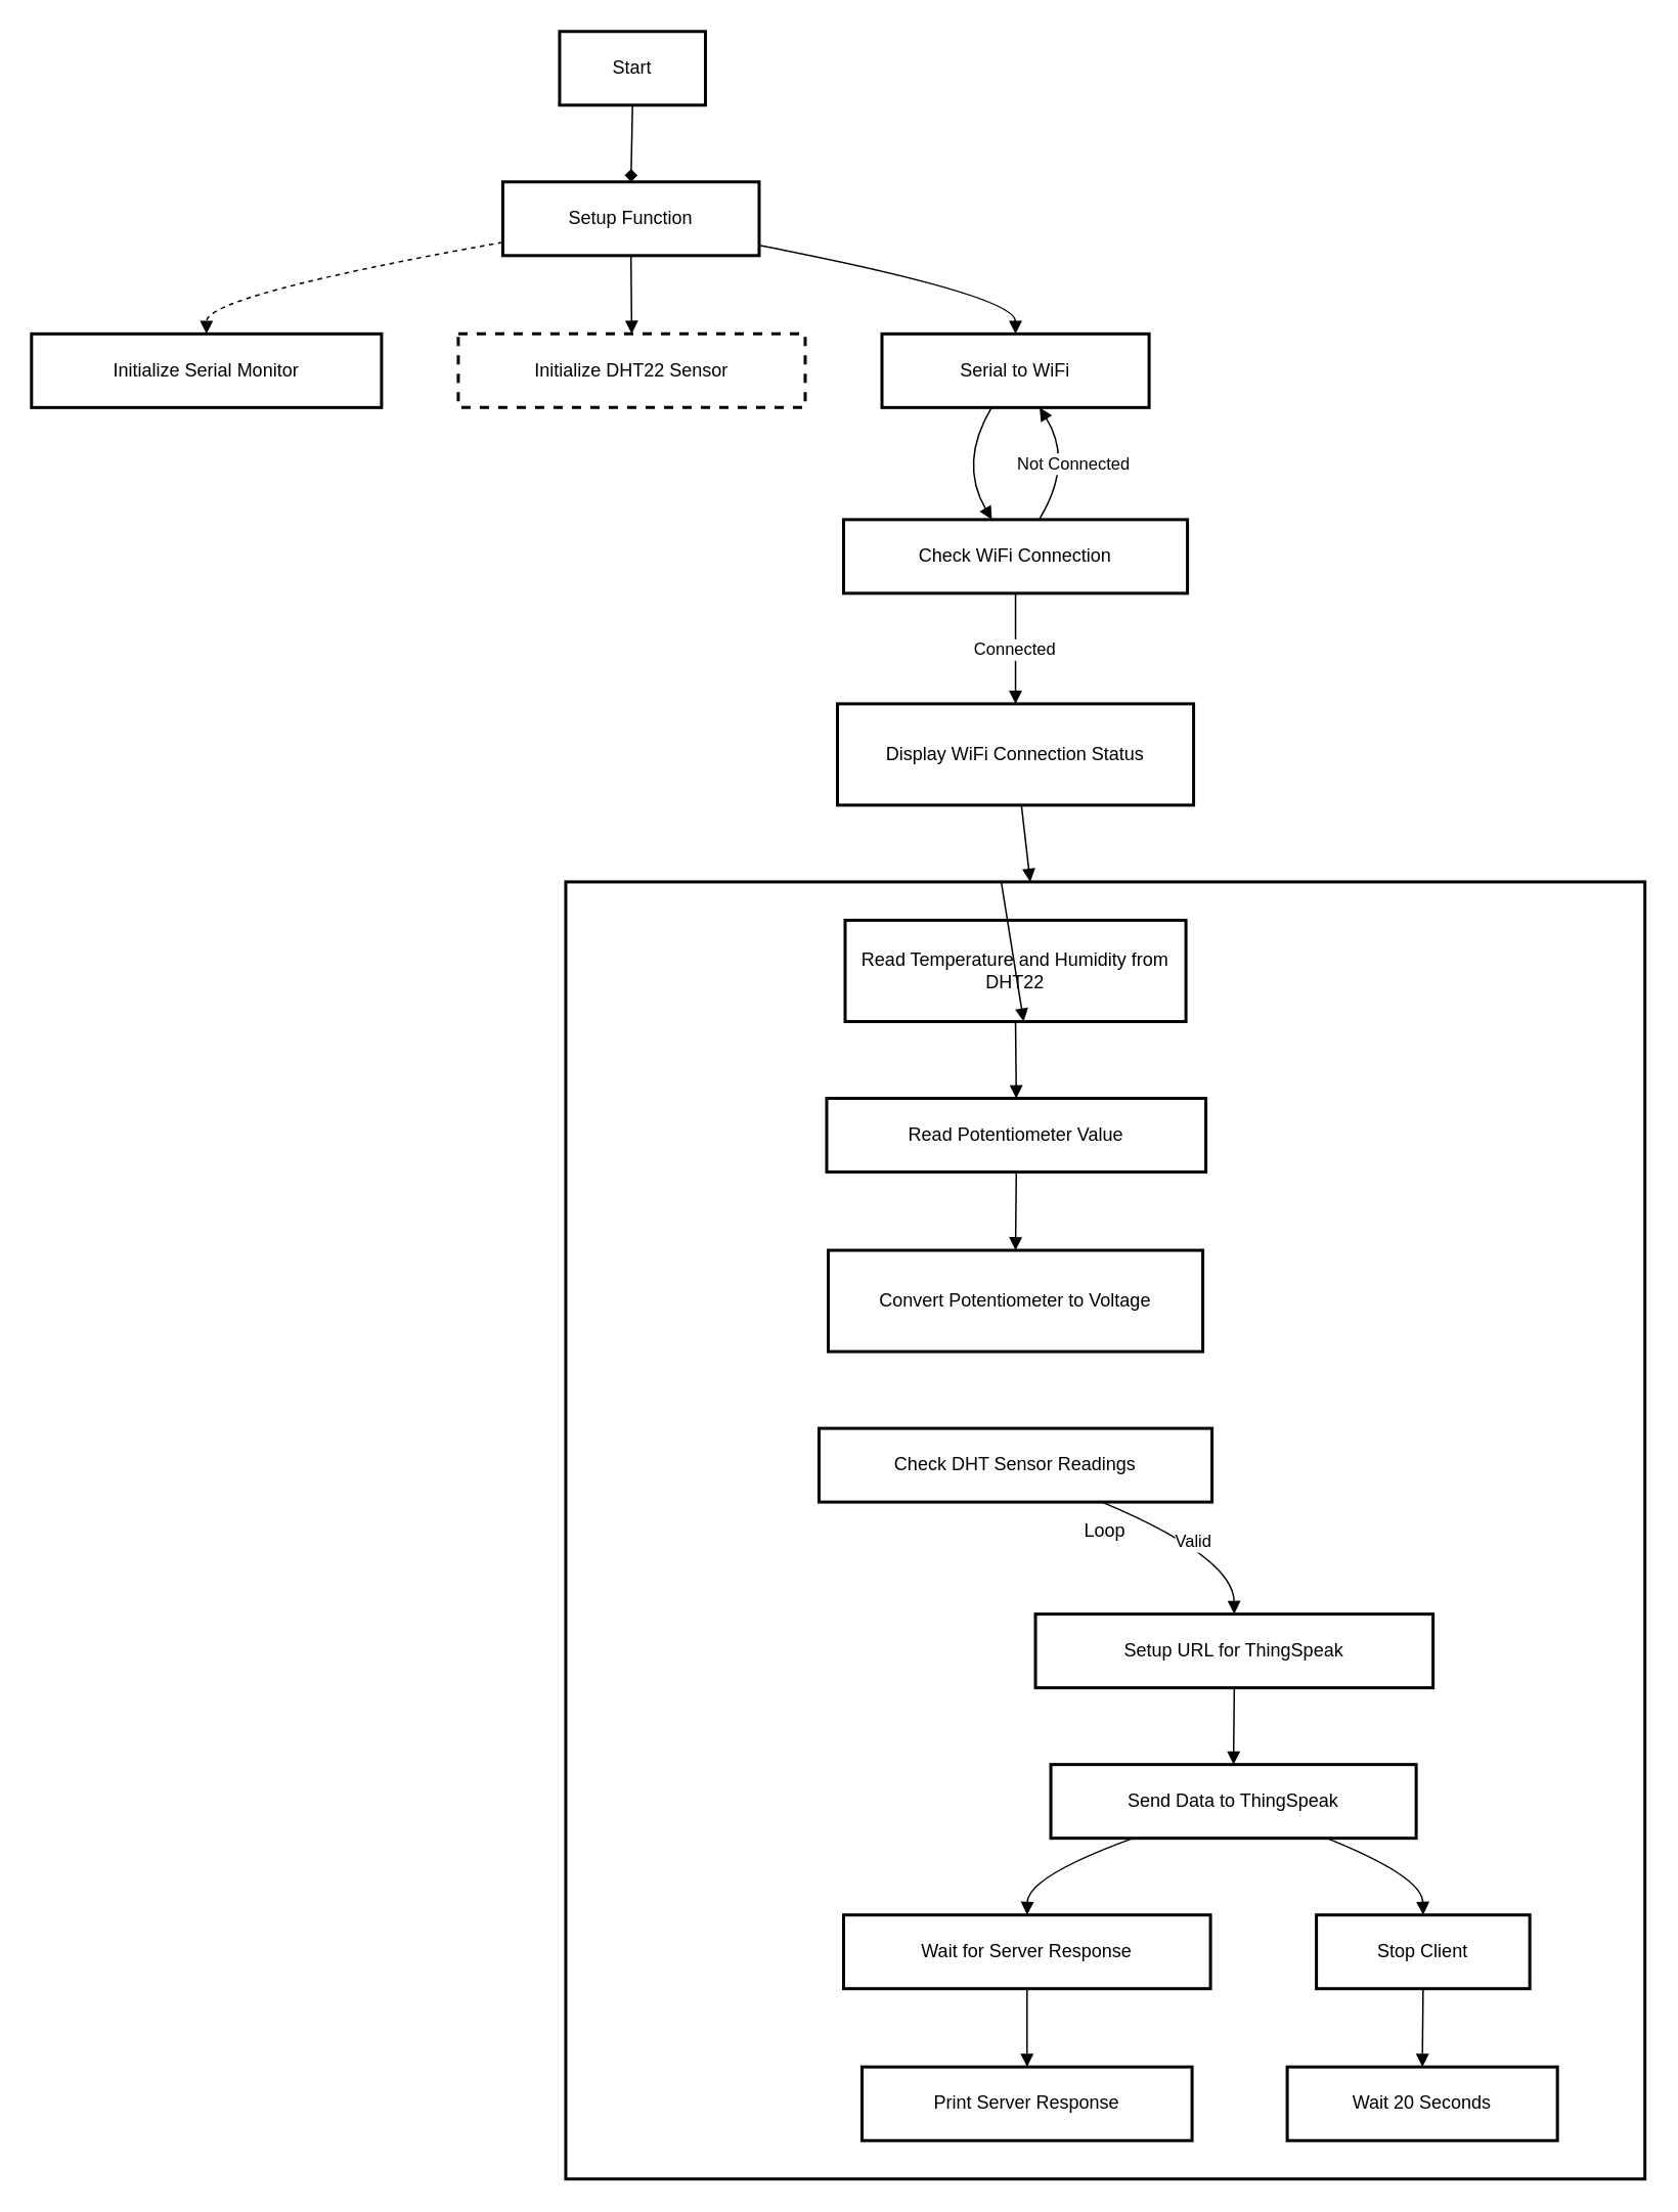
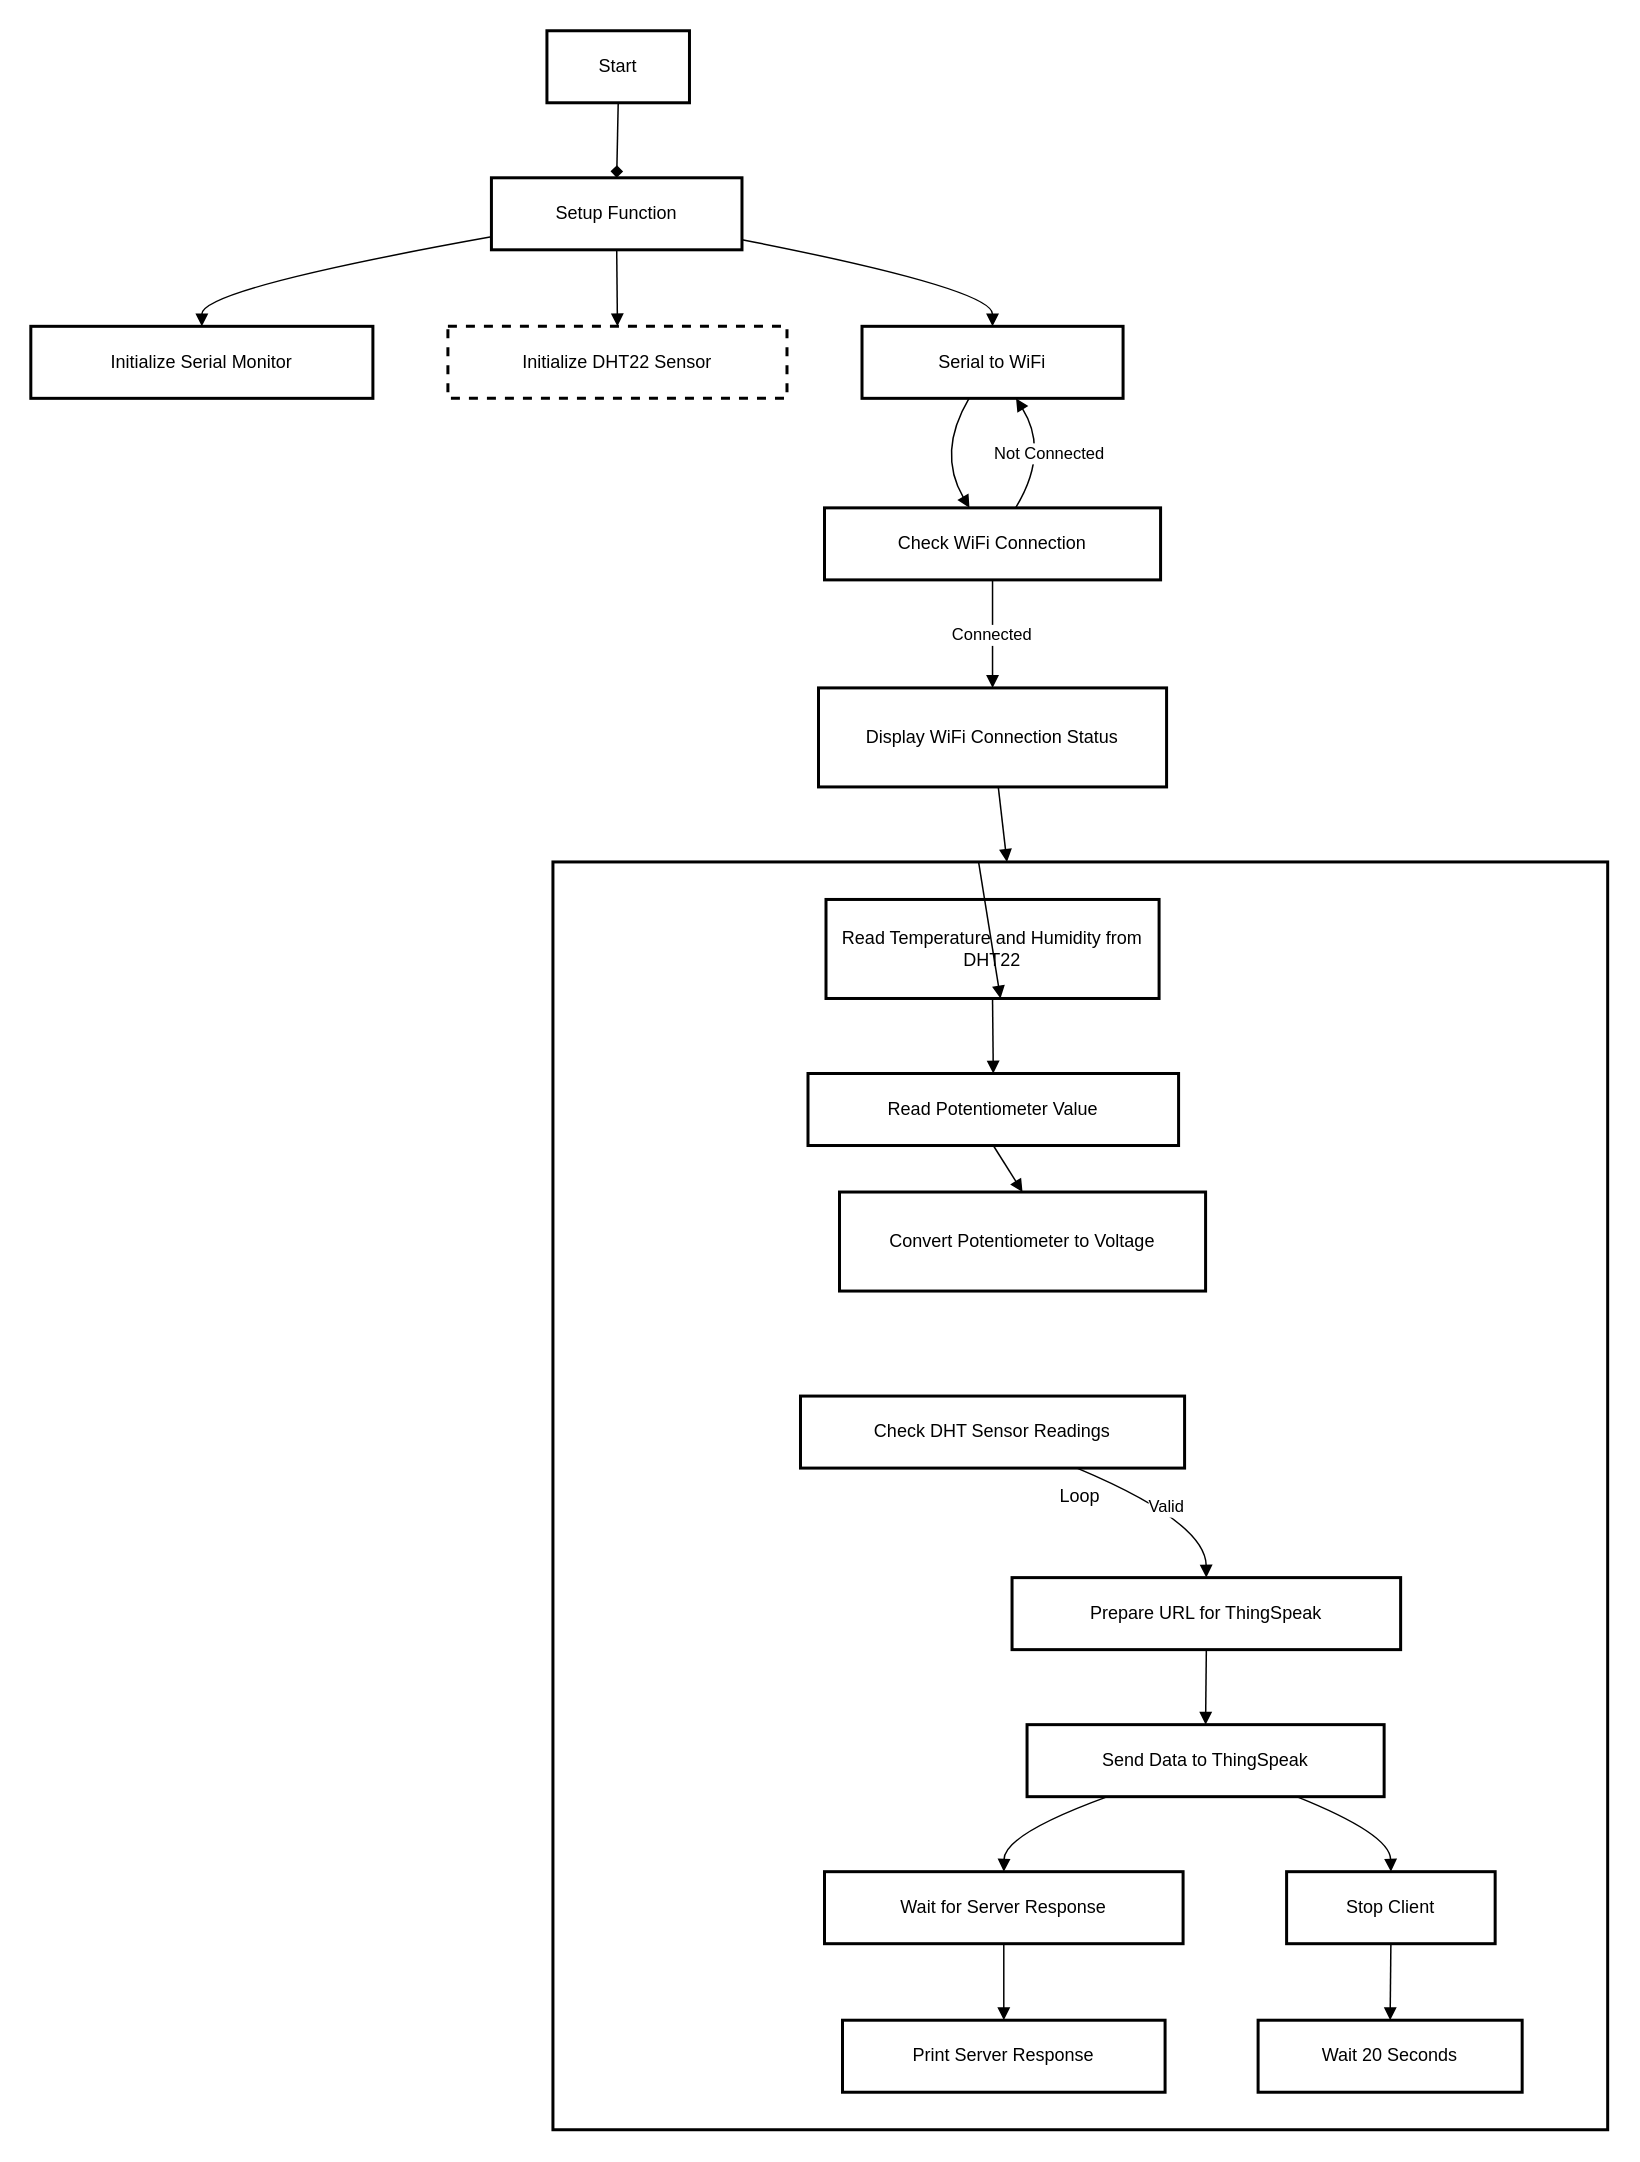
- <mxCell id="21" value="" style="curved=1;startArrow=none;endArrow=block;exitX=0;exitY=0.82;entryX=0.5;entryY=0;rounded=0;dashed=1;" edge="1" parent="1" source="4" target="5"><mxGeometry relative="1" as="geometry"><Array as="points"><mxPoint x="134" y="192" /></Array></mxGeometry></mxCell>
+ <mxCell id="21" value="" style="curved=1;startArrow=none;endArrow=block;exitX=0;exitY=0.82;entryX=0.5;entryY=0;rounded=0;" edge="1" parent="1" source="4" target="5"><mxGeometry relative="1" as="geometry"><Array as="points"><mxPoint x="134" y="192" /></Array></mxGeometry></mxCell>
- <mxCell id="12" value="Convert Potentiometer to Voltage" style="whiteSpace=wrap;strokeWidth=2;" vertex="1" parent="1"><mxGeometry x="539" y="814" width="244" height="66" as="geometry" /></mxCell>
+ <mxCell id="12" value="Convert Potentiometer to Voltage" style="whiteSpace=wrap;strokeWidth=2;" vertex="1" parent="1"><mxGeometry x="559" y="794" width="244" height="66" as="geometry" /></mxCell>
- <mxCell id="14" value="Setup URL for ThingSpeak" style="whiteSpace=wrap;strokeWidth=2;" vertex="1" parent="1"><mxGeometry x="674" y="1051" width="259" height="48" as="geometry" /></mxCell>
+ <mxCell id="14" value="Prepare URL for ThingSpeak" style="whiteSpace=wrap;strokeWidth=2;" vertex="1" parent="1"><mxGeometry x="674" y="1051" width="259" height="48" as="geometry" /></mxCell>
